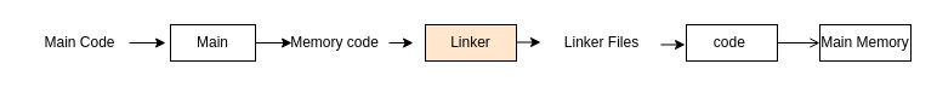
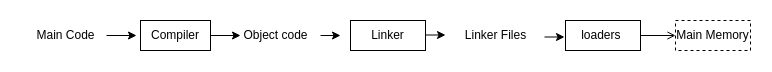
- <mxCell id="3" value="Main" style="rounded=0;whiteSpace=wrap;html=1;" vertex="1" parent="1"><mxGeometry x="140" y="20" width="70" height="30" as="geometry" /></mxCell>
+ <mxCell id="3" value="Compiler" style="rounded=0;whiteSpace=wrap;html=1;" vertex="1" parent="1"><mxGeometry x="140" y="20" width="70" height="30" as="geometry" /></mxCell>
- <mxCell id="8" value="Memory code" style="text;html=1;align=center;verticalAlign=middle;resizable=0;points=[];autosize=1;strokeColor=none;fillColor=none;" vertex="1" parent="1"><mxGeometry x="230" y="20" width="90" height="30" as="geometry" /></mxCell>
+ <mxCell id="8" value="Object code" style="text;html=1;align=center;verticalAlign=middle;resizable=0;points=[];autosize=1;strokeColor=none;fillColor=none;" vertex="1" parent="1"><mxGeometry x="230" y="20" width="90" height="30" as="geometry" /></mxCell>
- <mxCell id="6" value="Linker" style="rounded=0;whiteSpace=wrap;html=1;fillColor=#ffe6cc;" vertex="1" parent="1"><mxGeometry x="350" y="20" width="75" height="30" as="geometry" /></mxCell>
+ <mxCell id="6" value="Linker" style="rounded=0;whiteSpace=wrap;html=1;" vertex="1" parent="1"><mxGeometry x="350" y="20" width="75" height="30" as="geometry" /></mxCell>
- <mxCell id="11" value="code&amp;nbsp;" style="rounded=0;whiteSpace=wrap;html=1;" vertex="1" parent="1"><mxGeometry x="565" y="20" width="75" height="30" as="geometry" /></mxCell>
+ <mxCell id="11" value="loaders&amp;nbsp;" style="rounded=0;whiteSpace=wrap;html=1;" vertex="1" parent="1"><mxGeometry x="565" y="20" width="75" height="30" as="geometry" /></mxCell>
- <mxCell id="12" value="Main Memory" style="rounded=0;whiteSpace=wrap;html=1;" vertex="1" parent="1"><mxGeometry x="675" y="20" width="75" height="30" as="geometry" /></mxCell>
+ <mxCell id="12" value="Main Memory" style="rounded=0;whiteSpace=wrap;html=1;dashed=1;" vertex="1" parent="1"><mxGeometry x="675" y="20" width="75" height="30" as="geometry" /></mxCell>
